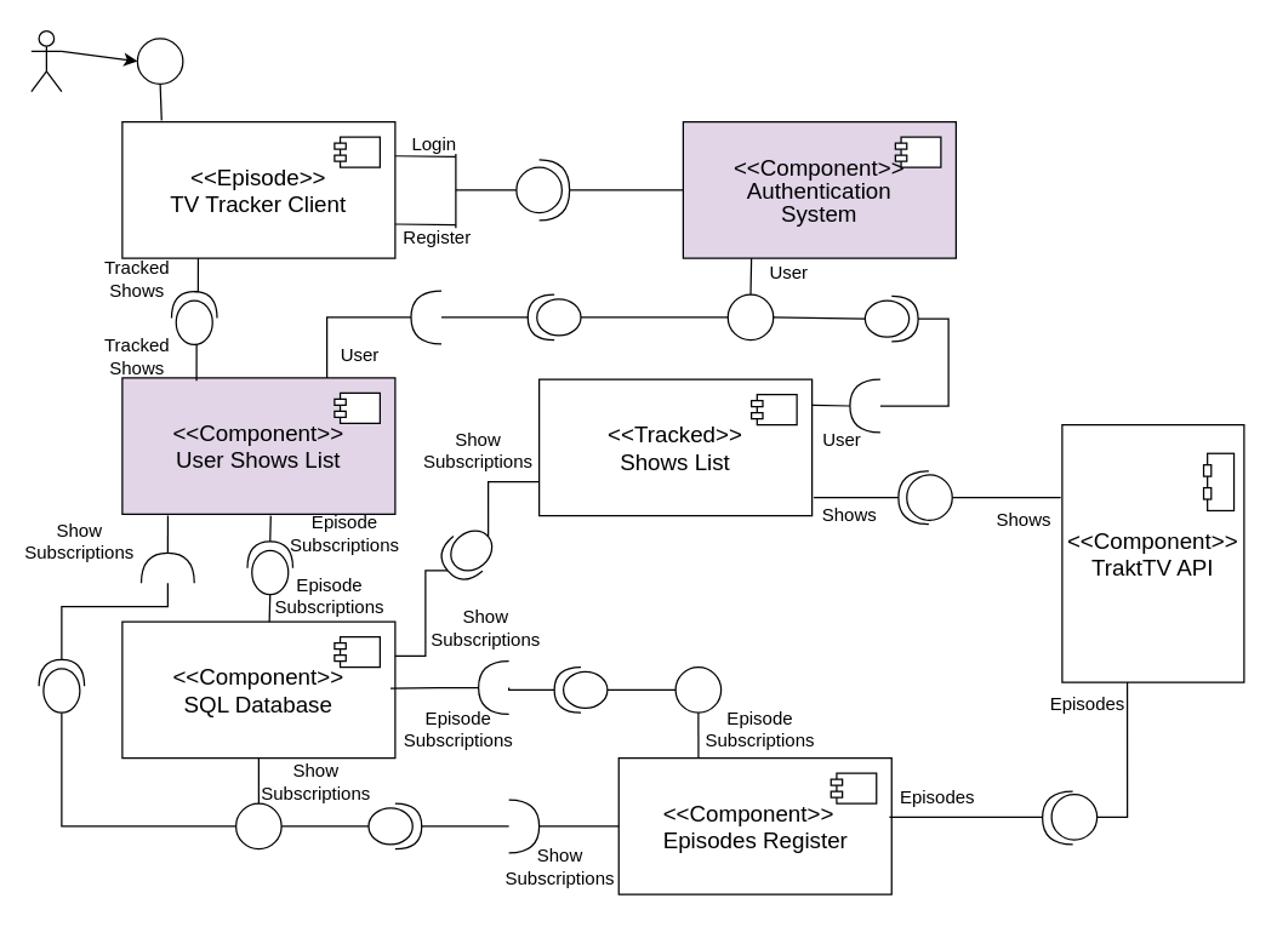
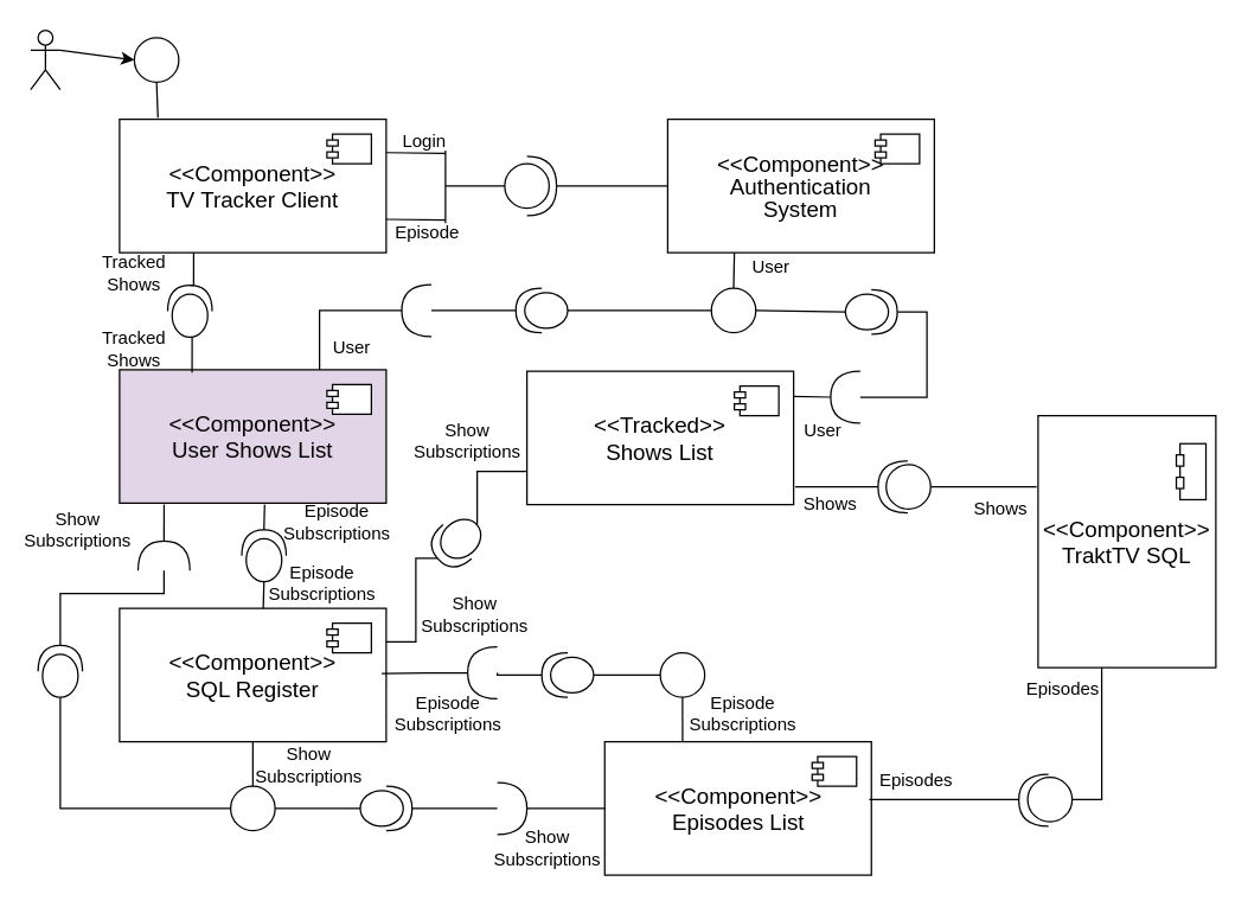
- <mxCell id="3" value="&lt;font style=&quot;font-size: 15px&quot;&gt;&amp;lt;&amp;lt;Episode&amp;gt;&amp;gt;&lt;br&gt;TV Tracker Client&lt;/font&gt;&lt;br&gt;" style="rounded=0;whiteSpace=wrap;html=1;" vertex="1" parent="2"><mxGeometry width="180" height="90" as="geometry" /></mxCell>
+ <mxCell id="3" value="&lt;font style=&quot;font-size: 15px&quot;&gt;&amp;lt;&amp;lt;Component&amp;gt;&amp;gt;&lt;br&gt;TV Tracker Client&lt;/font&gt;&lt;br&gt;" style="rounded=0;whiteSpace=wrap;html=1;" vertex="1" parent="2"><mxGeometry width="180" height="90" as="geometry" /></mxCell>
- <mxCell id="9" value="&lt;div style=&quot;text-align: left&quot;&gt;&lt;span style=&quot;font-size: 15px&quot;&gt;&amp;lt;&amp;lt;Component&amp;gt;&amp;gt;&lt;/span&gt;&lt;/div&gt;&lt;font style=&quot;font-size: 15px ; line-height: 80%&quot;&gt;Authentication&lt;br&gt;System&lt;/font&gt;&lt;br&gt;" style="rounded=0;whiteSpace=wrap;html=1;fillColor=#e1d5e7;" vertex="1" parent="8"><mxGeometry width="180" height="90" as="geometry" /></mxCell>
+ <mxCell id="9" value="&lt;div style=&quot;text-align: left&quot;&gt;&lt;span style=&quot;font-size: 15px&quot;&gt;&amp;lt;&amp;lt;Component&amp;gt;&amp;gt;&lt;/span&gt;&lt;/div&gt;&lt;font style=&quot;font-size: 15px ; line-height: 80%&quot;&gt;Authentication&lt;br&gt;System&lt;/font&gt;&lt;br&gt;" style="rounded=0;whiteSpace=wrap;html=1;" vertex="1" parent="8"><mxGeometry width="180" height="90" as="geometry" /></mxCell>
- <mxCell id="98" value="Register&lt;br&gt;" style="text;html=1;strokeColor=none;fillColor=none;align=center;verticalAlign=middle;whiteSpace=wrap;rounded=0;" vertex="1" parent="1"><mxGeometry x="268" y="147" width="40" height="20" as="geometry" /></mxCell>
+ <mxCell id="98" value="Episode&lt;br&gt;" style="text;html=1;strokeColor=none;fillColor=none;align=center;verticalAlign=middle;whiteSpace=wrap;rounded=0;" vertex="1" parent="1"><mxGeometry x="268" y="147" width="40" height="20" as="geometry" /></mxCell>
- <mxCell id="27" value="&lt;div style=&quot;text-align: left&quot;&gt;&lt;span style=&quot;font-size: 15px&quot;&gt;&amp;lt;&amp;lt;Component&amp;gt;&amp;gt;&lt;/span&gt;&lt;/div&gt;&lt;span style=&quot;font-size: 15px&quot;&gt;TraktTV API&lt;/span&gt;&lt;br&gt;" style="rounded=0;whiteSpace=wrap;html=1;" vertex="1" parent="26"><mxGeometry width="120" height="170" as="geometry" /></mxCell>
+ <mxCell id="27" value="&lt;div style=&quot;text-align: left&quot;&gt;&lt;span style=&quot;font-size: 15px&quot;&gt;&amp;lt;&amp;lt;Component&amp;gt;&amp;gt;&lt;/span&gt;&lt;/div&gt;&lt;span style=&quot;font-size: 15px&quot;&gt;TraktTV SQL&lt;/span&gt;&lt;br&gt;" style="rounded=0;whiteSpace=wrap;html=1;" vertex="1" parent="26"><mxGeometry width="120" height="170" as="geometry" /></mxCell>
- <mxCell id="33" value="&lt;div style=&quot;text-align: left&quot;&gt;&lt;span style=&quot;font-size: 15px&quot;&gt;&amp;lt;&amp;lt;Component&amp;gt;&amp;gt;&lt;/span&gt;&lt;/div&gt;&lt;span style=&quot;font-size: 15px&quot;&gt;SQL Database&lt;/span&gt;&lt;br&gt;" style="rounded=0;whiteSpace=wrap;html=1;" vertex="1" parent="32"><mxGeometry width="180" height="90" as="geometry" /></mxCell>
+ <mxCell id="33" value="&lt;div style=&quot;text-align: left&quot;&gt;&lt;span style=&quot;font-size: 15px&quot;&gt;&amp;lt;&amp;lt;Component&amp;gt;&amp;gt;&lt;/span&gt;&lt;/div&gt;&lt;span style=&quot;font-size: 15px&quot;&gt;SQL Register&lt;/span&gt;&lt;br&gt;" style="rounded=0;whiteSpace=wrap;html=1;" vertex="1" parent="32"><mxGeometry width="180" height="90" as="geometry" /></mxCell>
- <mxCell id="21" value="&lt;div style=&quot;text-align: left&quot;&gt;&lt;span style=&quot;font-size: 15px&quot;&gt;&amp;lt;&amp;lt;Component&amp;gt;&amp;gt;&lt;/span&gt;&lt;/div&gt;&lt;span style=&quot;font-size: 15px&quot;&gt;Episodes Register&lt;/span&gt;&lt;br&gt;" style="rounded=0;whiteSpace=wrap;html=1;" vertex="1" parent="20"><mxGeometry width="180" height="90" as="geometry" /></mxCell>
+ <mxCell id="21" value="&lt;div style=&quot;text-align: left&quot;&gt;&lt;span style=&quot;font-size: 15px&quot;&gt;&amp;lt;&amp;lt;Component&amp;gt;&amp;gt;&lt;/span&gt;&lt;/div&gt;&lt;span style=&quot;font-size: 15px&quot;&gt;Episodes List&lt;/span&gt;&lt;br&gt;" style="rounded=0;whiteSpace=wrap;html=1;" vertex="1" parent="20"><mxGeometry width="180" height="90" as="geometry" /></mxCell>
